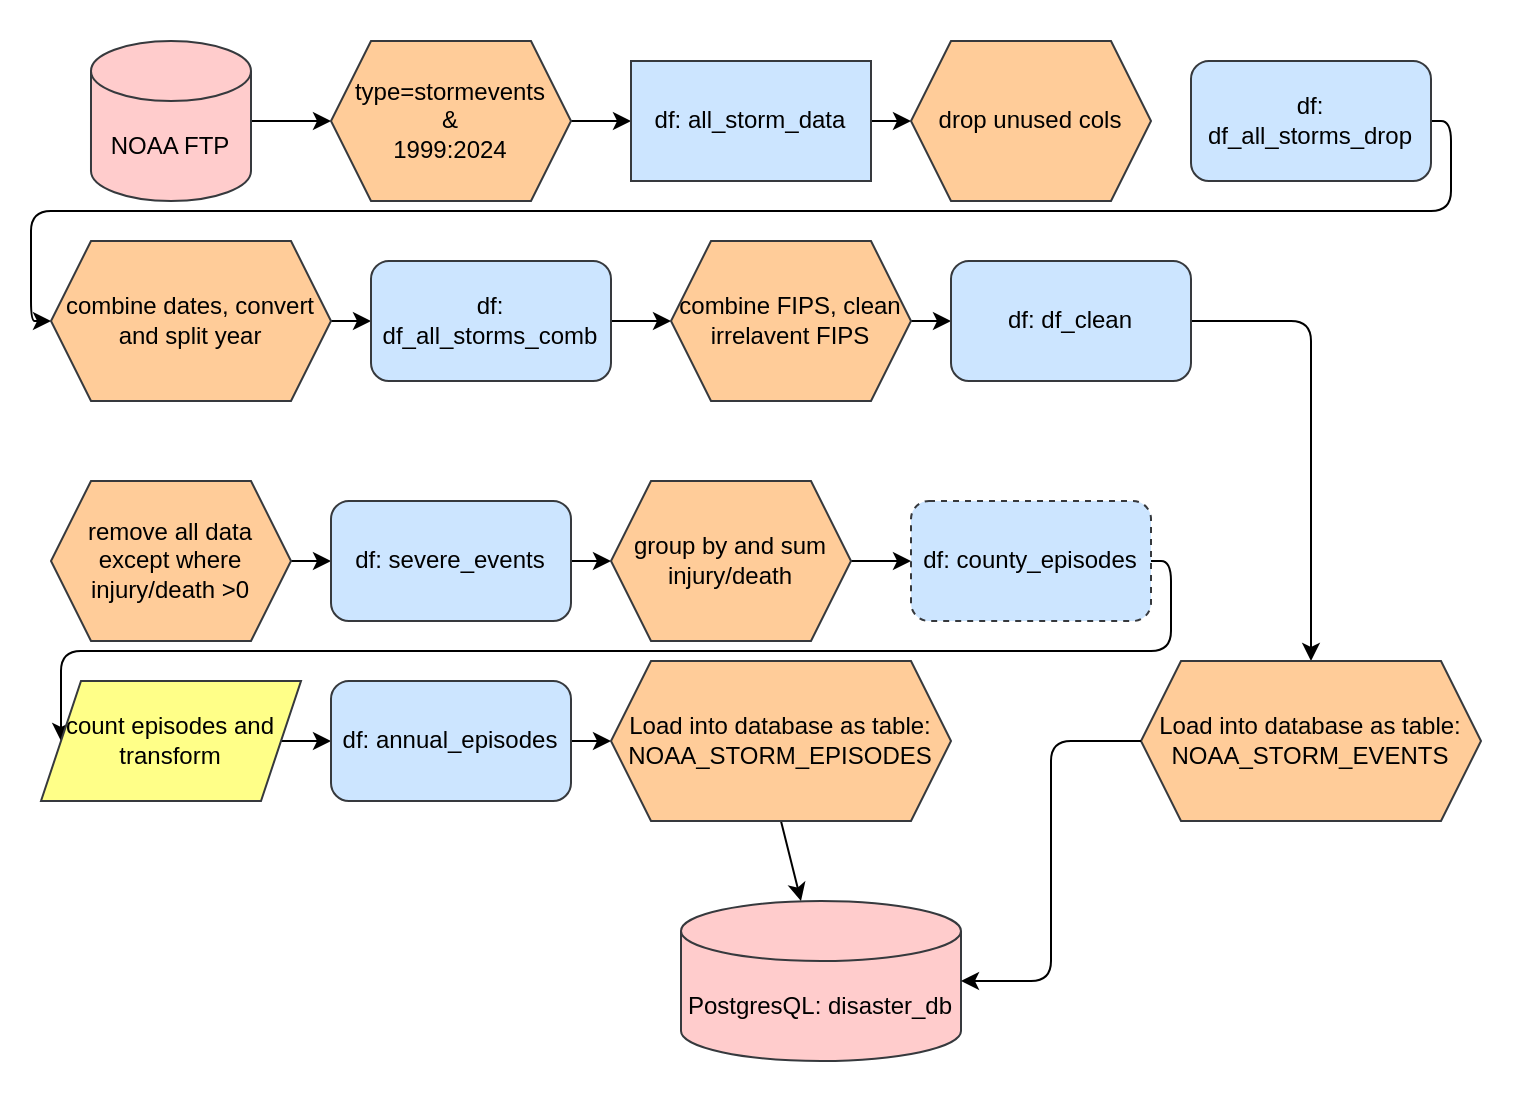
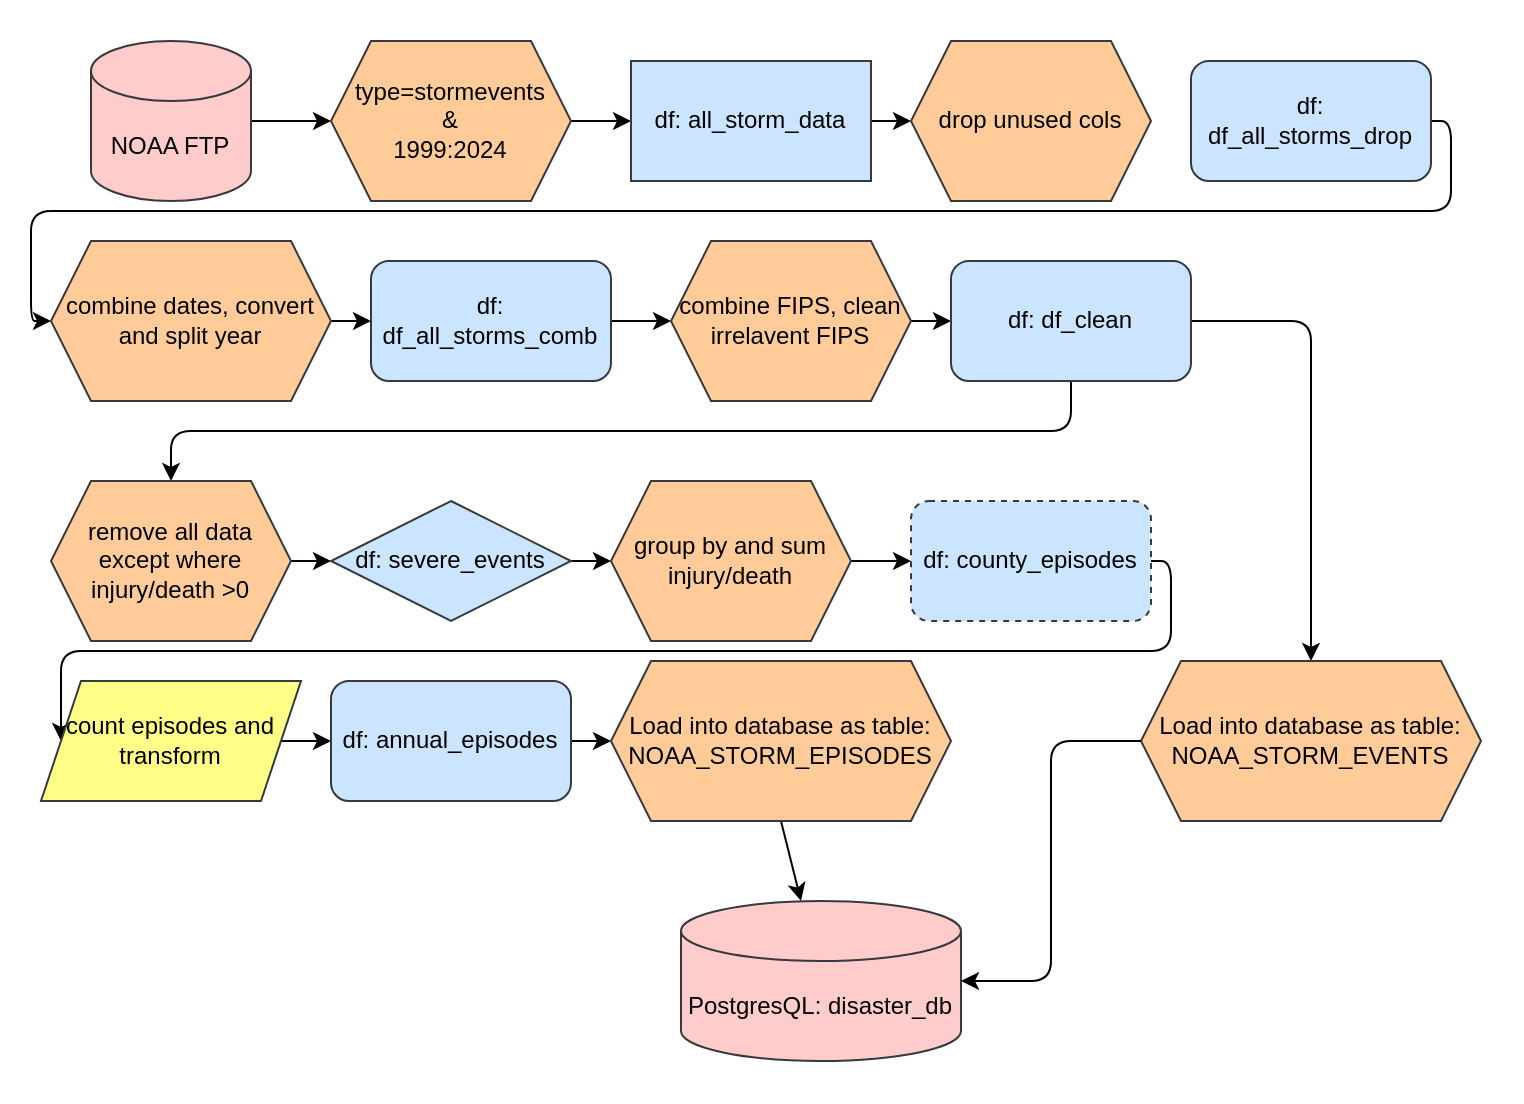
+ <mxCell id="17" style="edgeStyle=orthogonalEdgeStyle;html=1;exitX=0.5;exitY=1;exitDx=0;exitDy=0;entryX=0.5;entryY=0;entryDx=0;entryDy=0;" parent="1" source="19" target="21" edge="1"><mxGeometry relative="1" as="geometry" /></mxCell>
- <mxCell id="25" value="df: severe_events" style="rounded=1;whiteSpace=wrap;html=1;fillColor=#cce5ff;strokeColor=#36393d;" parent="1" vertex="1"><mxGeometry x="165" y="250" width="120" height="60" as="geometry" /></mxCell>
+ <mxCell id="25" value="df: severe_events" style="rhombus;whiteSpace=wrap;html=1;fillColor=#cce5ff;strokeColor=#36393d;" parent="1" vertex="1"><mxGeometry x="165" y="250" width="120" height="60" as="geometry" /></mxCell>
